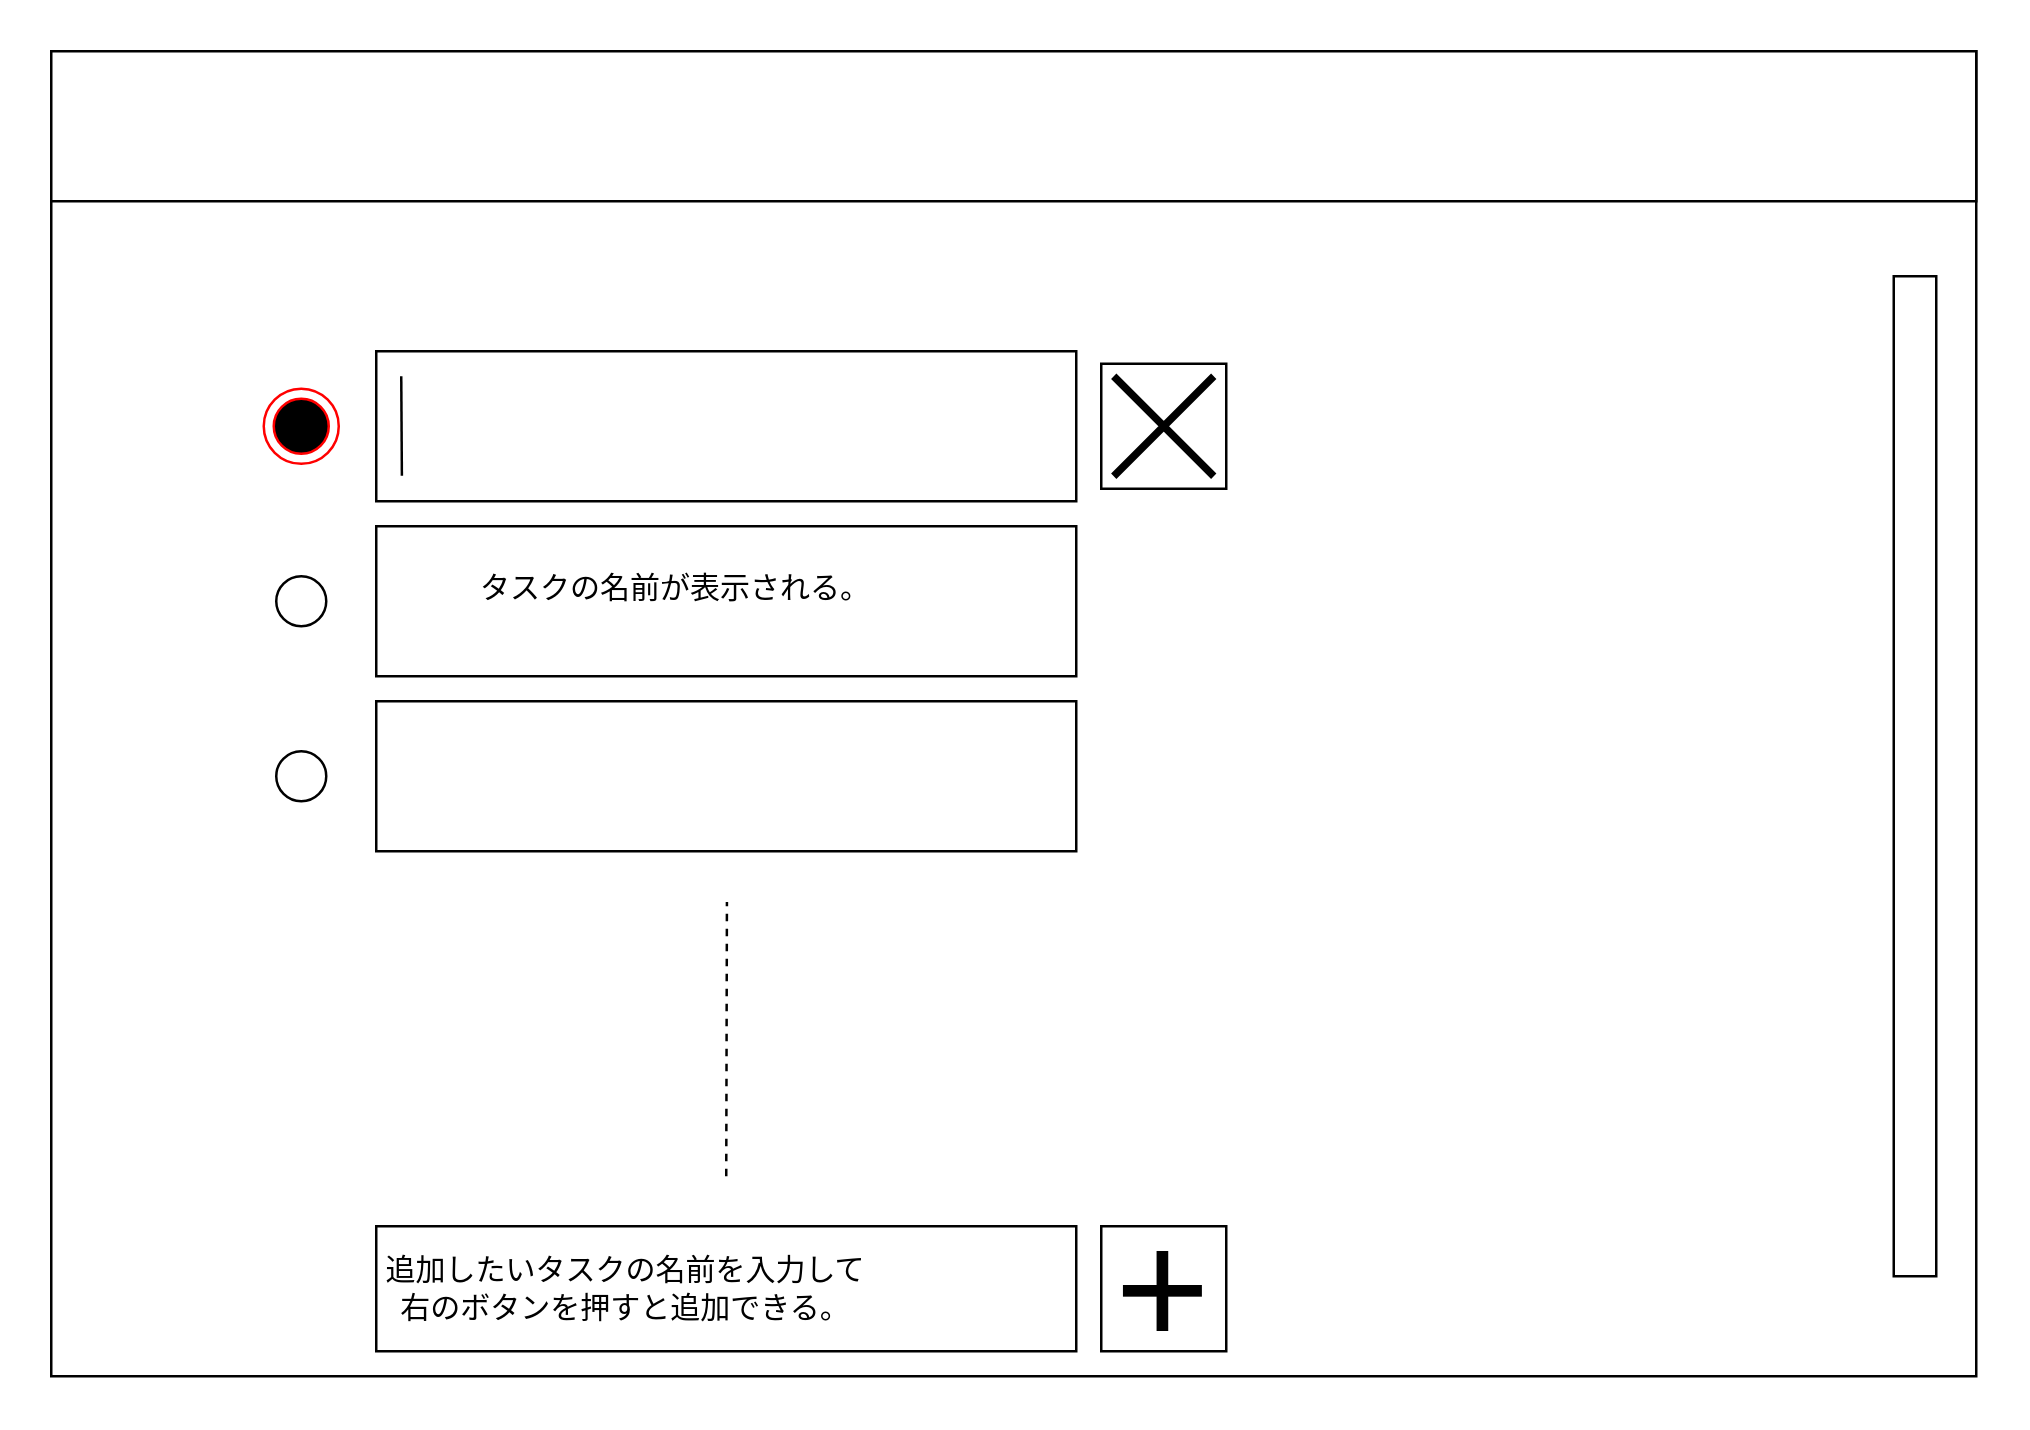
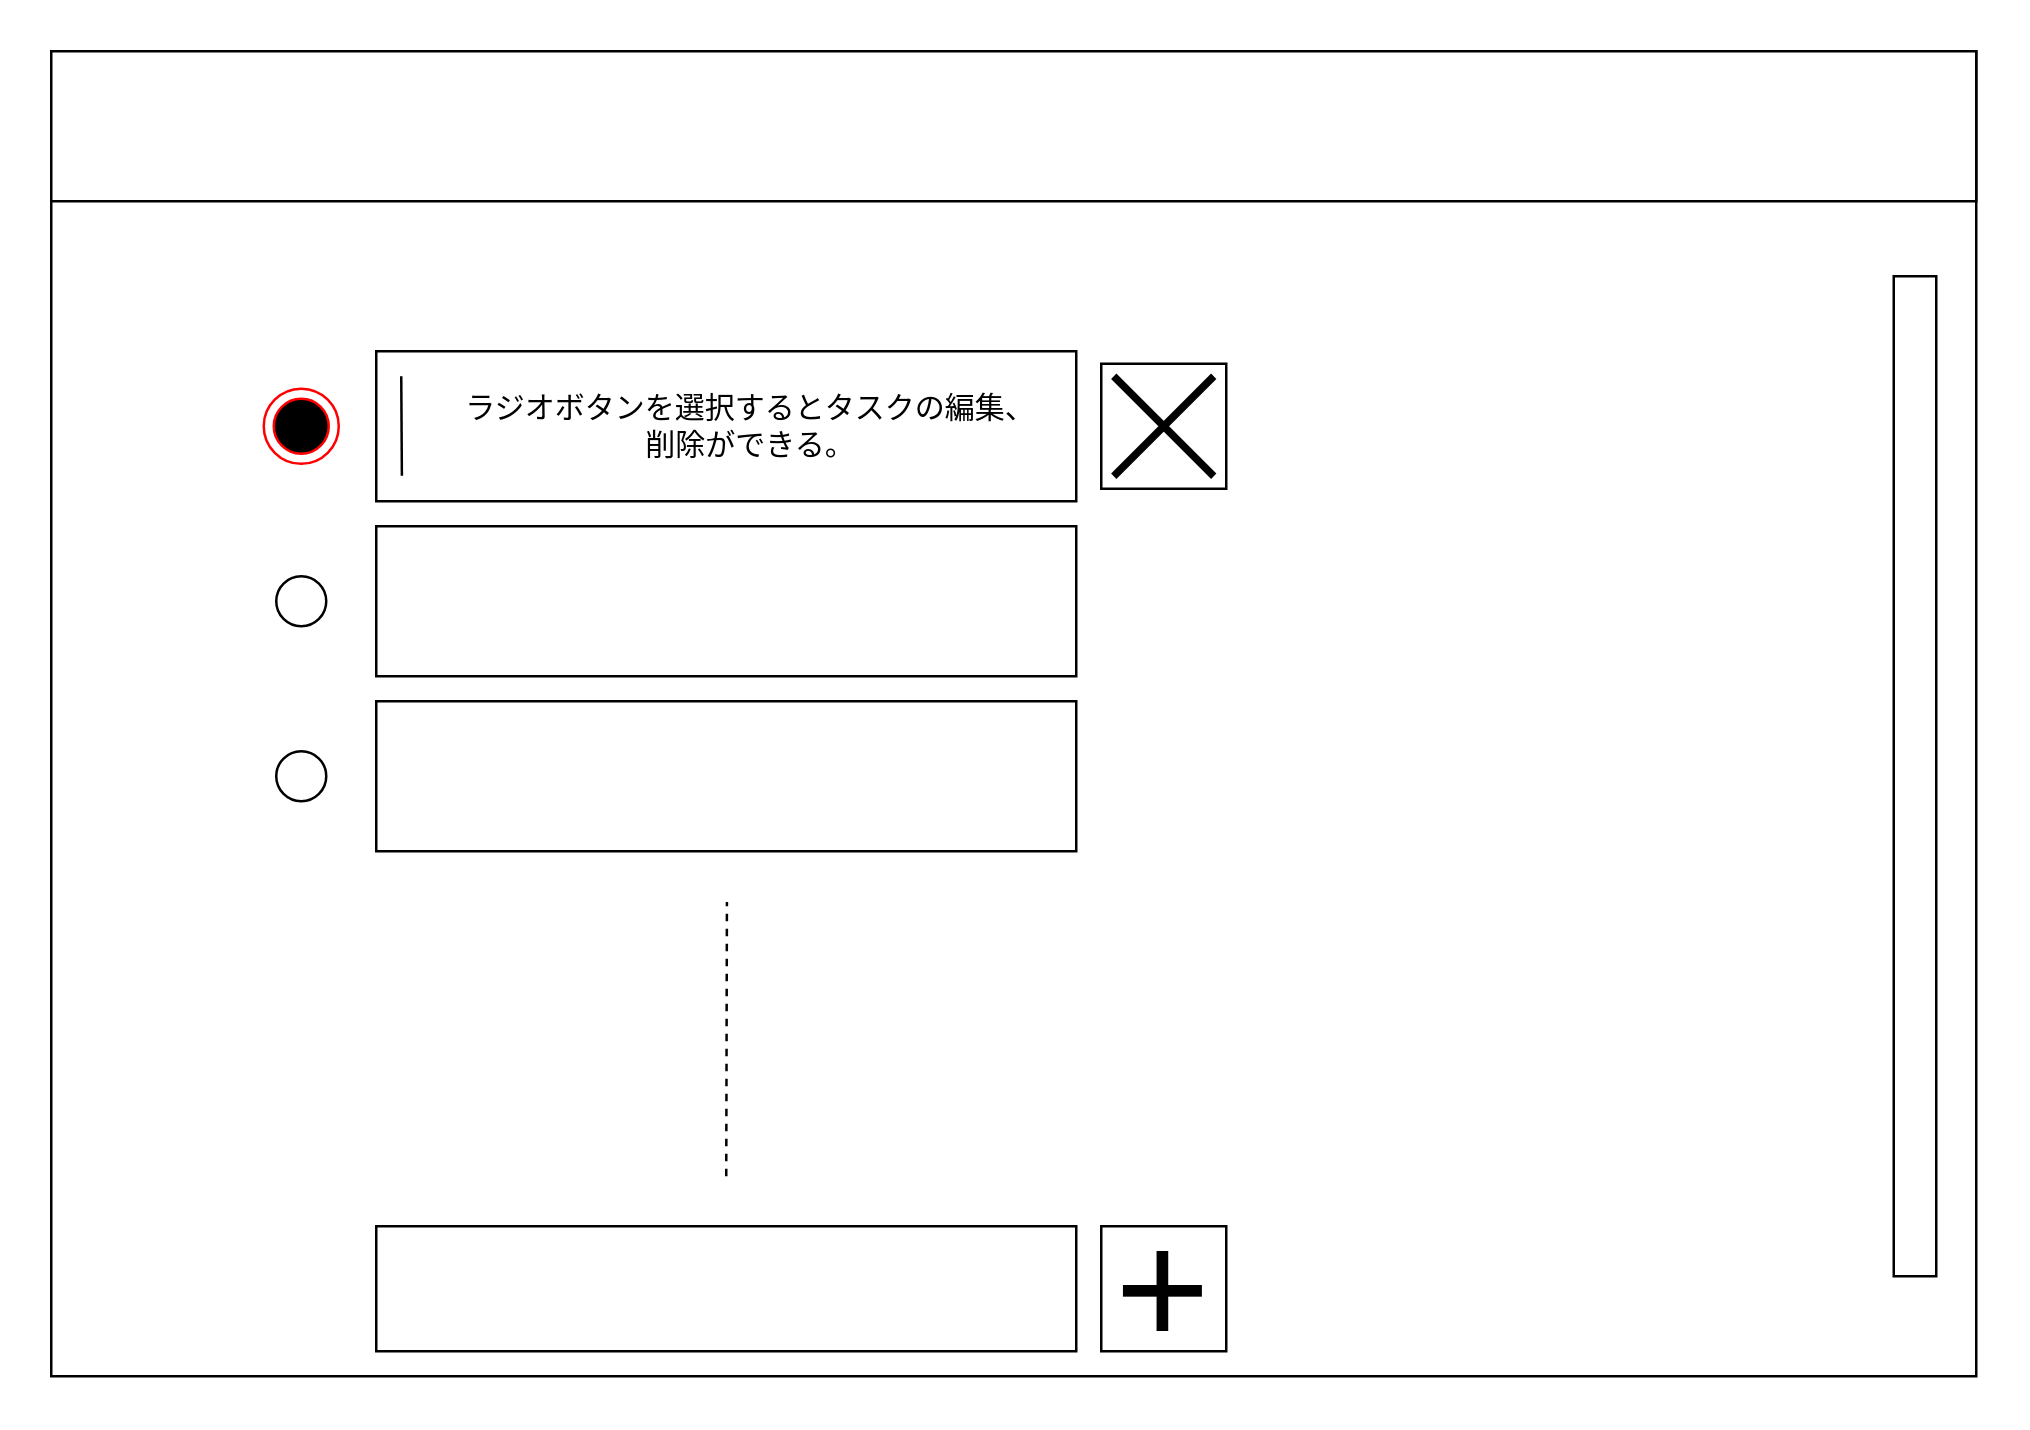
+ <mxCell id="19" value="ラジオボタンを選択するとタスクの編集、削除ができる。" style="text;html=1;align=center;verticalAlign=middle;whiteSpace=wrap;rounded=0;" vertex="1" parent="1"><mxGeometry x="180" y="155" width="240" height="30" as="geometry" /></mxCell>
- <mxCell id="20" value="タスクの名前が表示される。" style="text;html=1;align=center;verticalAlign=middle;whiteSpace=wrap;rounded=0;" vertex="1" parent="1"><mxGeometry x="190" y="220" width="160" height="30" as="geometry" /></mxCell>
- <mxCell id="21" value="追加したいタスクの名前を入力して右のボタンを押すと追加できる。" style="text;html=1;align=center;verticalAlign=middle;whiteSpace=wrap;rounded=0;" vertex="1" parent="1"><mxGeometry x="150" y="500" width="200" height="30" as="geometry" /></mxCell>
